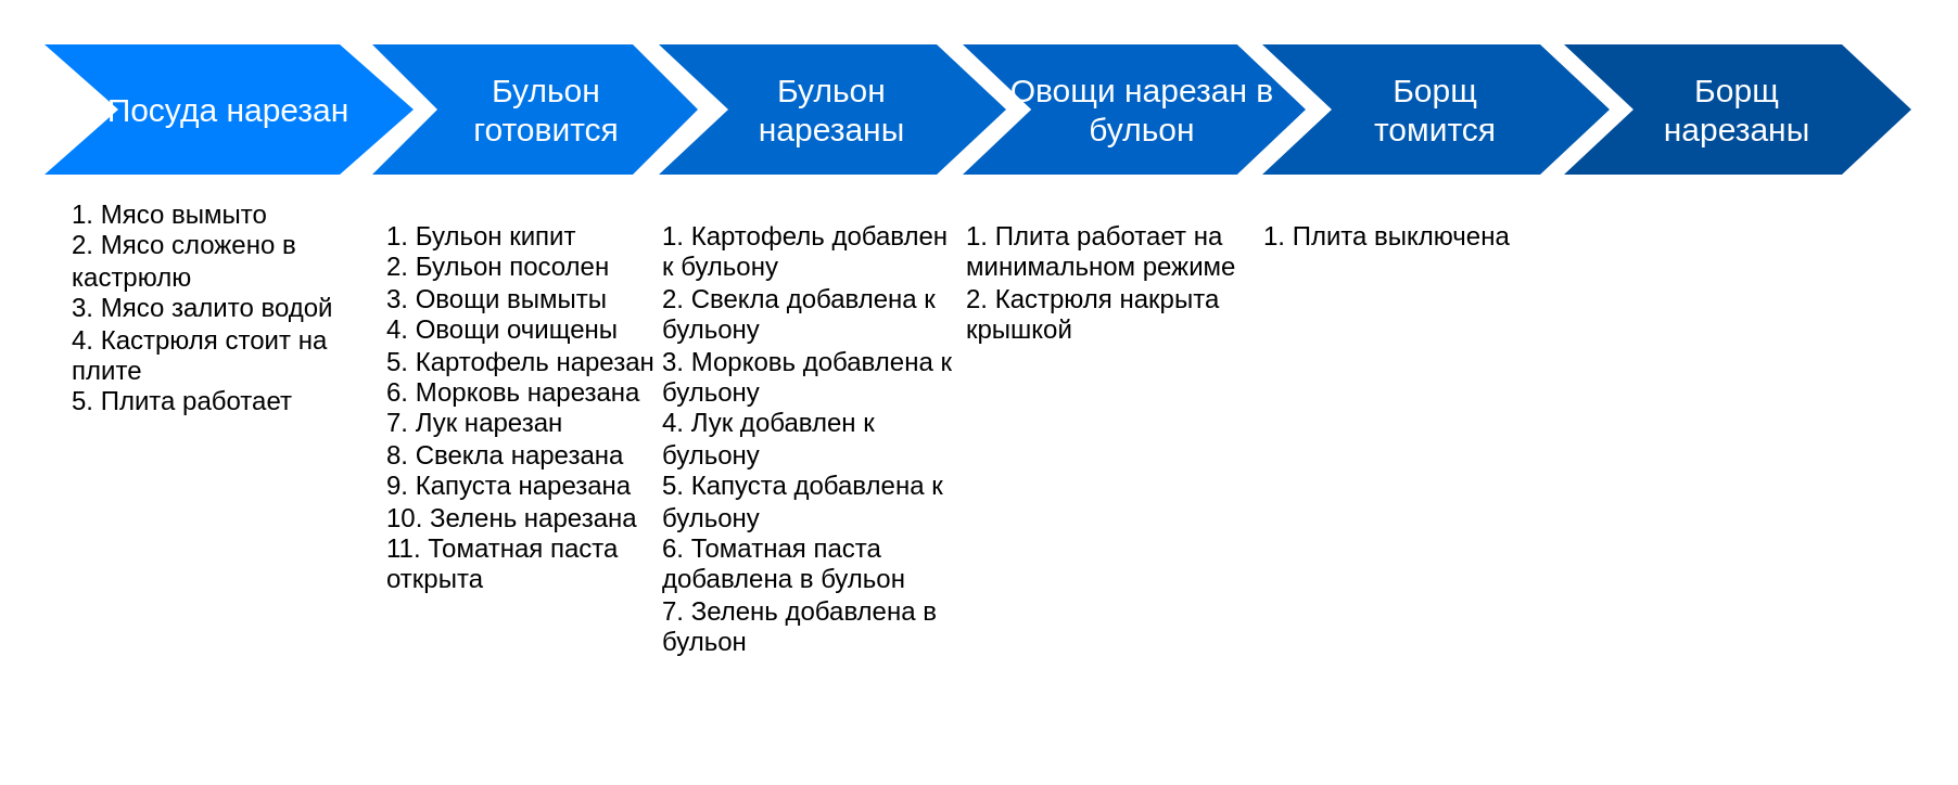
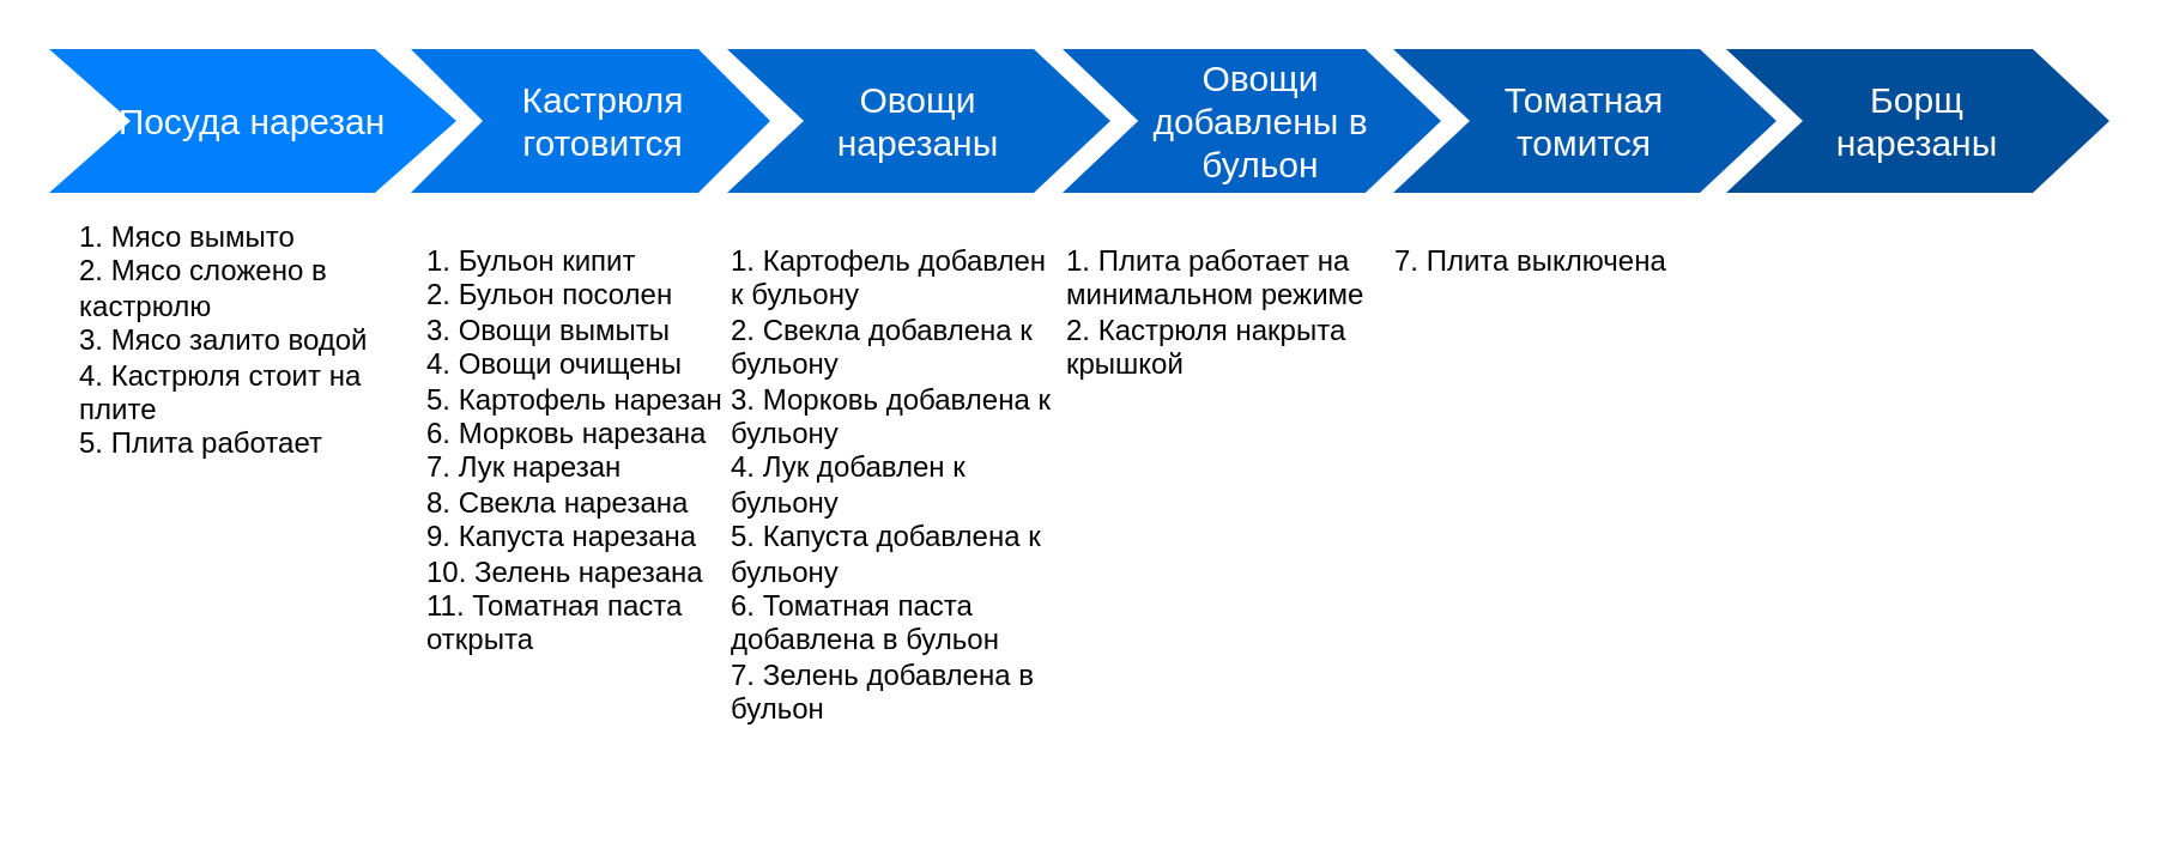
- <mxCell id="3" value="Бульон&lt;br&gt;готовится" style="shape=step;whiteSpace=wrap;html=1;fontSize=15;fillColor=#0075E8;fontColor=#FFFFFF;strokeColor=none;spacingLeft=11;" parent="1" vertex="1"><mxGeometry x="171" y="20" width="150" height="60" as="geometry" /></mxCell>
+ <mxCell id="3" value="Кастрюля&lt;br&gt;готовится" style="shape=step;whiteSpace=wrap;html=1;fontSize=15;fillColor=#0075E8;fontColor=#FFFFFF;strokeColor=none;spacingLeft=11;" parent="1" vertex="1"><mxGeometry x="171" y="20" width="150" height="60" as="geometry" /></mxCell>
- <mxCell id="4" value="Бульон&lt;br&gt;нарезаны" style="shape=step;whiteSpace=wrap;html=1;fontSize=15;fillColor=#0067CC;fontColor=#FFFFFF;strokeColor=none;" parent="1" vertex="1"><mxGeometry x="303" y="20" width="160" height="60" as="geometry" /></mxCell>
+ <mxCell id="4" value="Овощи&lt;br&gt;нарезаны" style="shape=step;whiteSpace=wrap;html=1;fontSize=15;fillColor=#0067CC;fontColor=#FFFFFF;strokeColor=none;" parent="1" vertex="1"><mxGeometry x="303" y="20" width="160" height="60" as="geometry" /></mxCell>
- <mxCell id="5" value="&lt;span style=&quot;font-size: 15px;&quot;&gt;Овощи нарезан в бульон&lt;/span&gt;" style="shape=step;whiteSpace=wrap;html=1;fontSize=15;fillColor=#0062C4;fontColor=#FFFFFF;strokeColor=none;verticalAlign=middle;align=center;spacingTop=0;spacingLeft=18;spacingBottom=0;spacingRight=10;" parent="1" vertex="1"><mxGeometry x="443" y="20" width="158" height="60" as="geometry" /></mxCell>
+ <mxCell id="5" value="&lt;span style=&quot;font-size: 15px;&quot;&gt;Овощи добавлены в бульон&lt;/span&gt;" style="shape=step;whiteSpace=wrap;html=1;fontSize=15;fillColor=#0062C4;fontColor=#FFFFFF;strokeColor=none;verticalAlign=middle;align=center;spacingTop=0;spacingLeft=18;spacingBottom=0;spacingRight=10;" parent="1" vertex="1"><mxGeometry x="443" y="20" width="158" height="60" as="geometry" /></mxCell>
- <mxCell id="6" value="Борщ&lt;br&gt;томится" style="shape=step;whiteSpace=wrap;html=1;fontSize=15;fillColor=#0059B0;fontColor=#FFFFFF;strokeColor=none;" parent="1" vertex="1"><mxGeometry x="581" y="20" width="160" height="60" as="geometry" /></mxCell>
+ <mxCell id="6" value="Томатная&lt;br&gt;томится" style="shape=step;whiteSpace=wrap;html=1;fontSize=15;fillColor=#0059B0;fontColor=#FFFFFF;strokeColor=none;" parent="1" vertex="1"><mxGeometry x="581" y="20" width="160" height="60" as="geometry" /></mxCell>
- <mxCell id="12" value="1. Плита выключена" style="text;spacingTop=-5;fillColor=#ffffff;whiteSpace=wrap;html=1;align=left;fontSize=12;fontFamily=Helvetica;fillColor=none;strokeColor=none;" parent="1" vertex="1"><mxGeometry x="580" y="100" width="140" height="240" as="geometry" /></mxCell>
+ <mxCell id="12" value="7. Плита выключена" style="text;spacingTop=-5;fillColor=#ffffff;whiteSpace=wrap;html=1;align=left;fontSize=12;fontFamily=Helvetica;fillColor=none;strokeColor=none;" parent="1" vertex="1"><mxGeometry x="580" y="100" width="140" height="240" as="geometry" /></mxCell>
